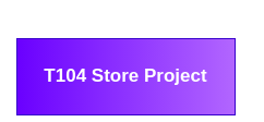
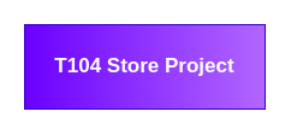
- <mxCell id="2" value="T104 Store Project" style="rounded=0;whiteSpace=wrap;html=1;fillColor=#6a00ff;fontColor=#ffffff;strokeColor=#3700CC;fontStyle=1;fontSize=17;gradientDirection=east;gradientColor=#B266FF;" vertex="1" parent="1"><mxGeometry x="15" y="35" width="200" height="70" as="geometry" /></mxCell>
+ <mxCell id="2" value="T104 Store Project" style="rounded=0;whiteSpace=wrap;html=1;fillColor=#6a00ff;fontColor=#ffffff;strokeColor=#3700CC;fontStyle=1;fontSize=17;gradientDirection=east;gradientColor=#B266FF;" vertex="1" parent="1"><mxGeometry x="20" y="20" width="200" height="70" as="geometry" /></mxCell>
